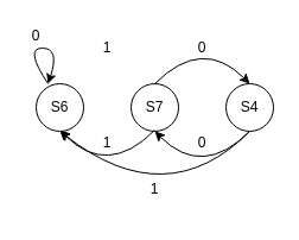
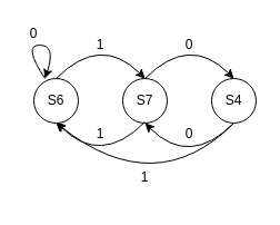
+ <mxCell id="5" value="" style="curved=1;endArrow=classic;html=1;exitX=0.5;exitY=0;exitDx=0;exitDy=0;entryX=0.5;entryY=0;entryDx=0;entryDy=0;" edge="1" parent="1" source="2" target="3"><mxGeometry width="50" height="50" relative="1" as="geometry"><mxPoint x="40" y="180" as="sourcePoint" /><mxPoint x="90" y="130" as="targetPoint" /><Array as="points"><mxPoint x="90" y="30" /></Array></mxGeometry></mxCell>
